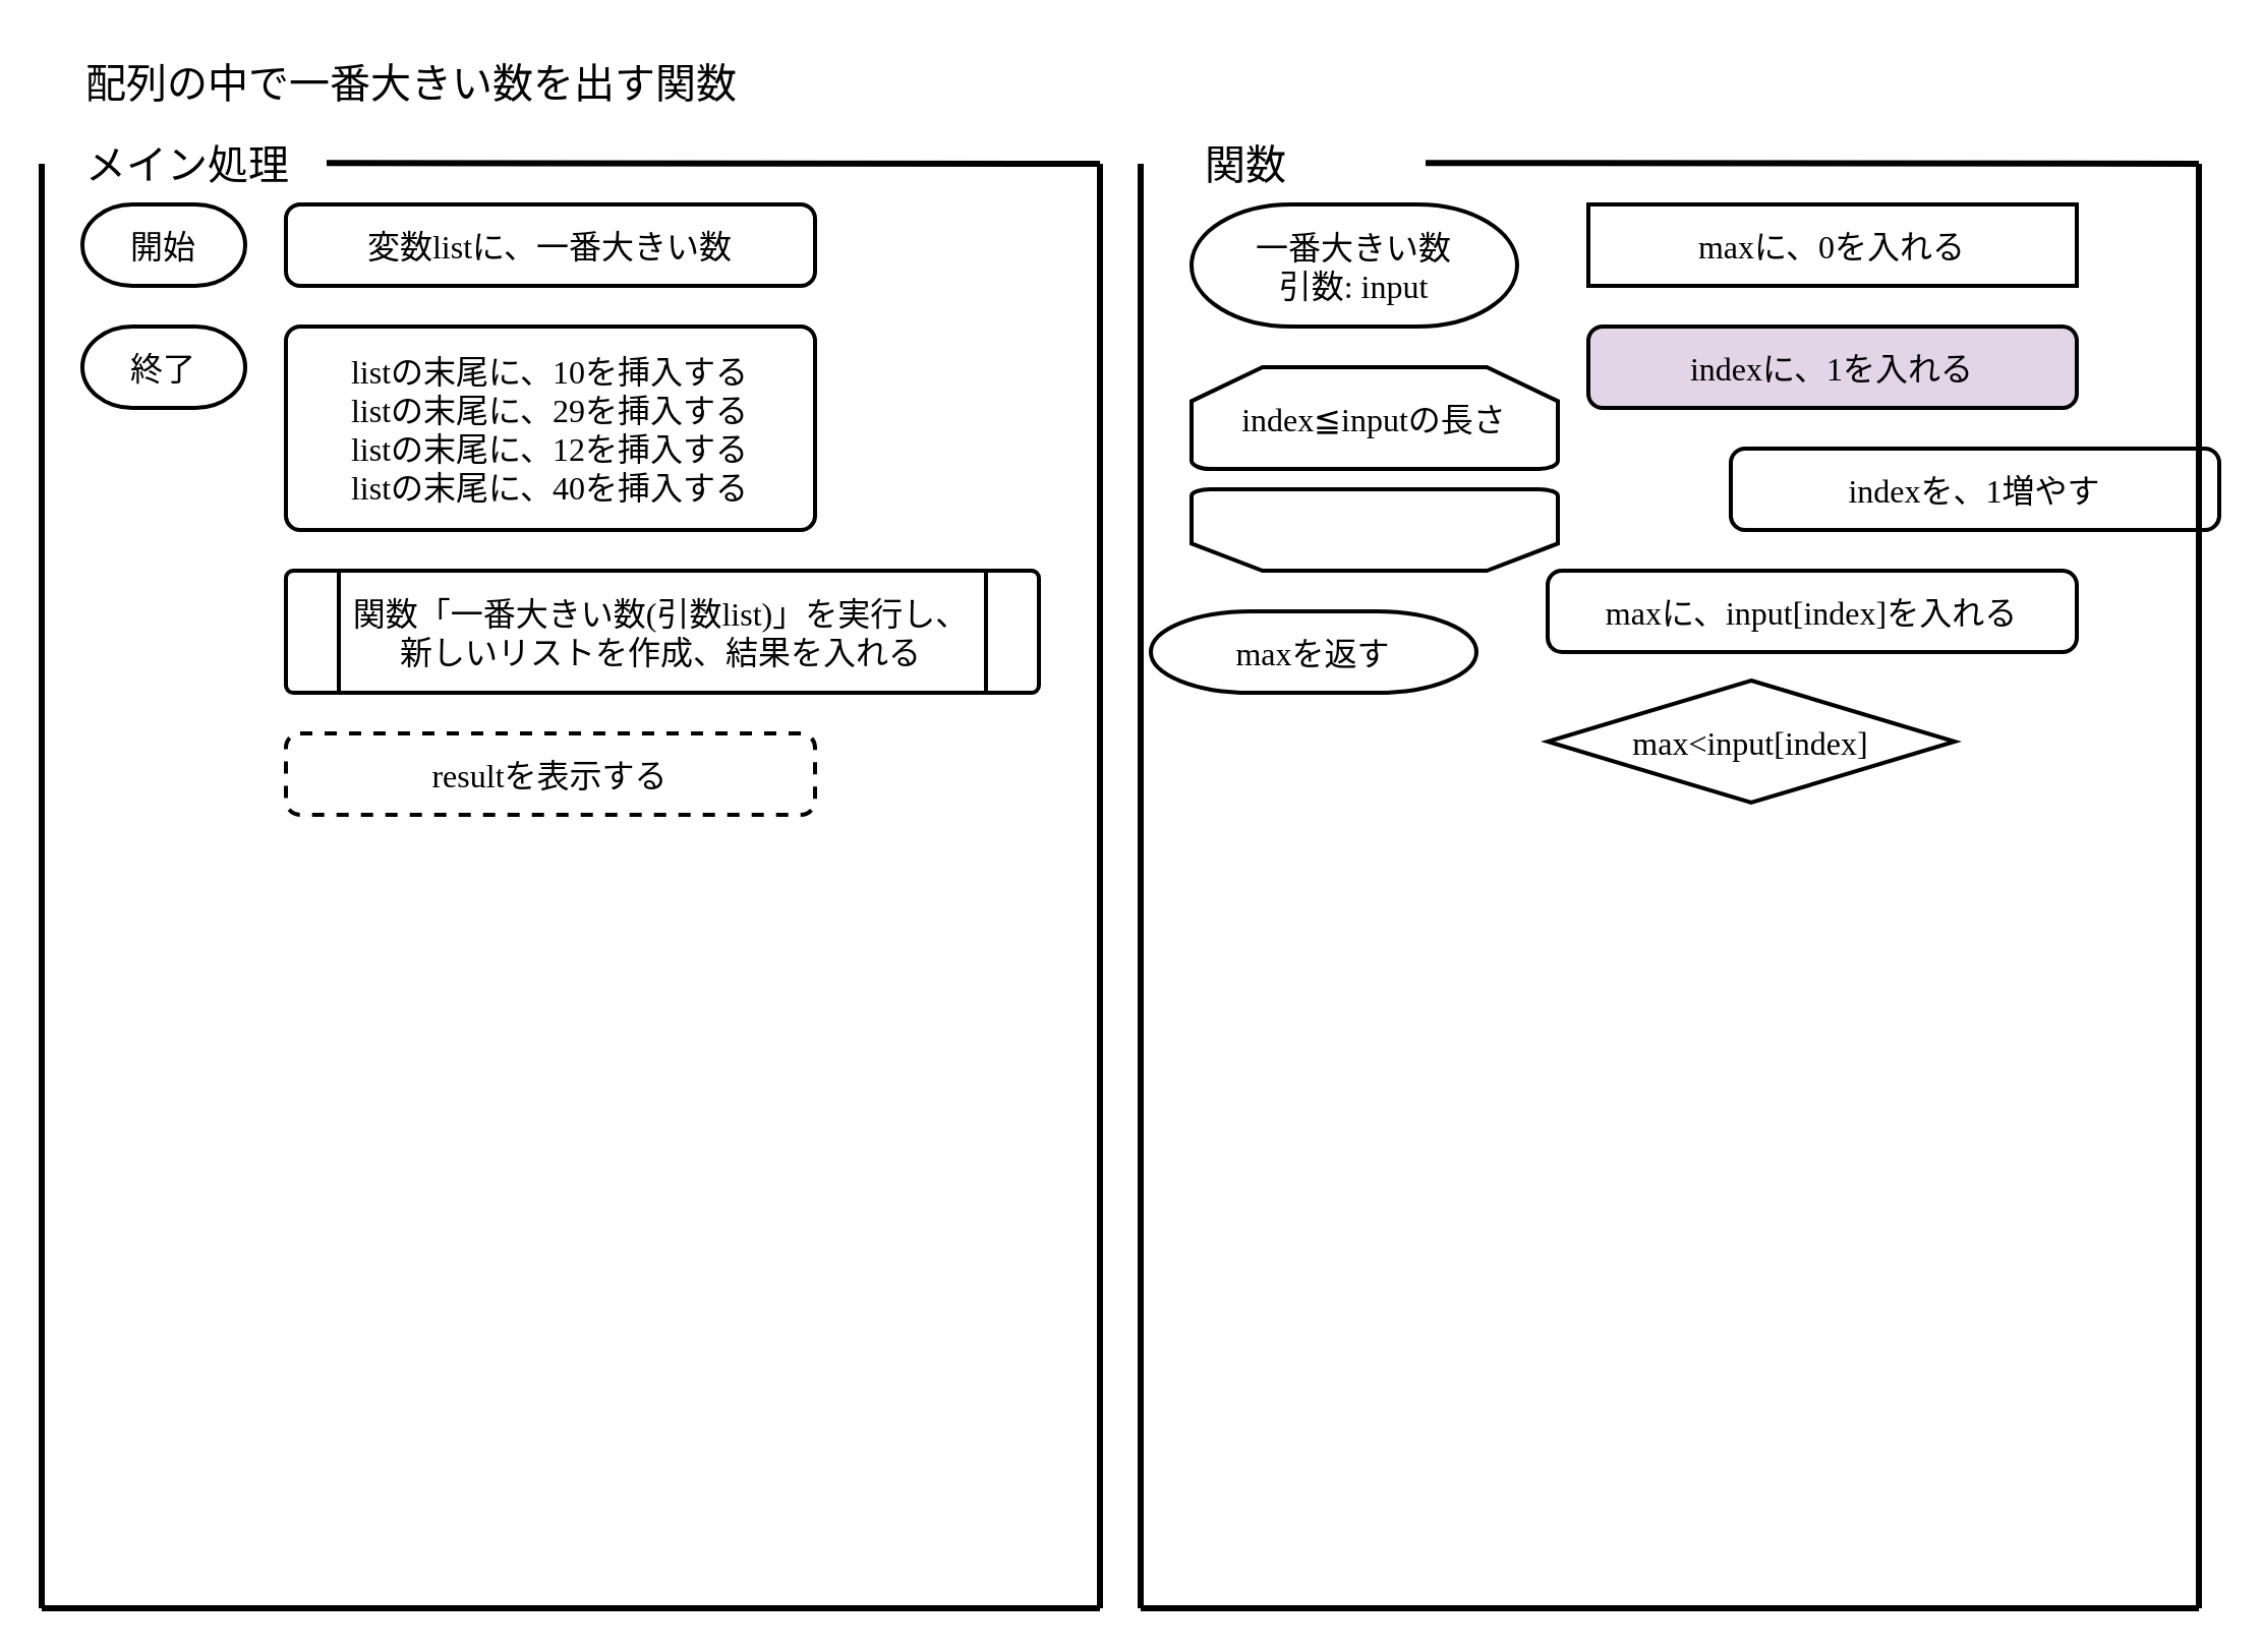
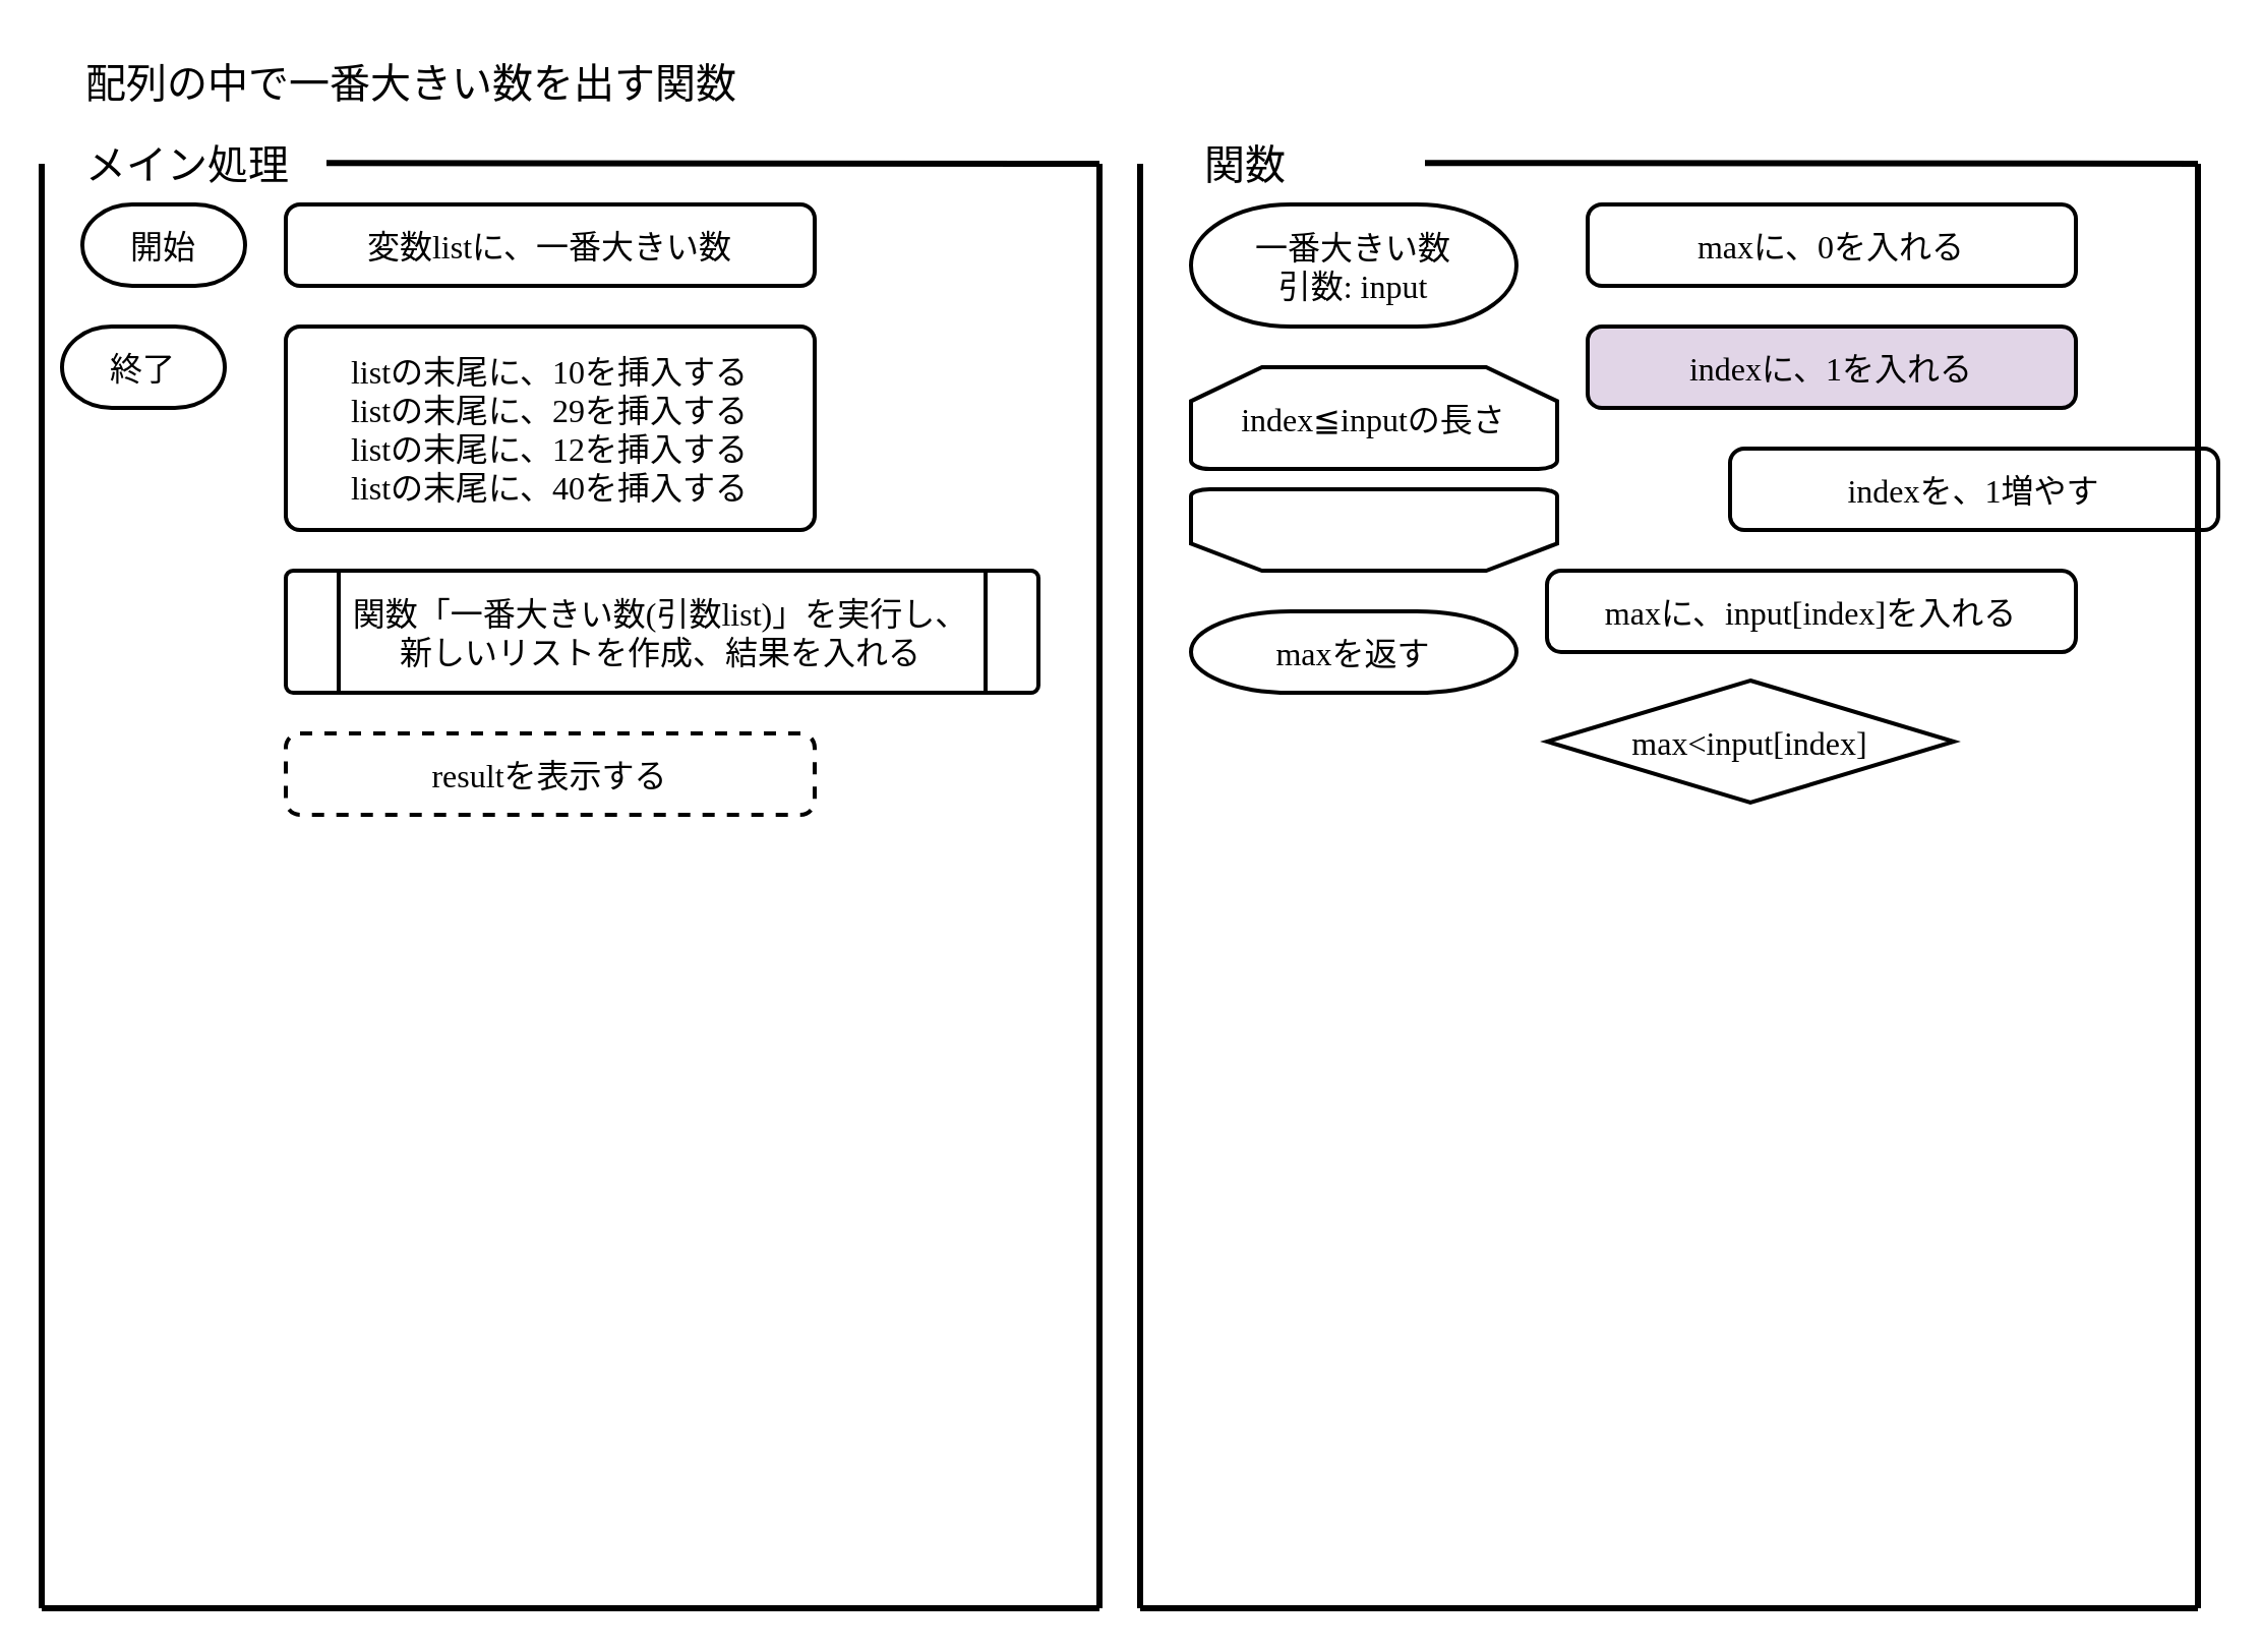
- <mxCell id="12" value="maxに、0を入れる" style="absoluteArcSize=1;arcSize=14;strokeWidth=2;fontSize=16;fontFamily=BIZ UDPGothic;rounded=0;" parent="1" vertex="1"><mxGeometry x="780" y="100" width="240" height="40" as="geometry" /></mxCell>
+ <mxCell id="12" value="maxに、0を入れる" style="rounded=1;absoluteArcSize=1;arcSize=14;strokeWidth=2;fontSize=16;fontFamily=BIZ UDPGothic;" parent="1" vertex="1"><mxGeometry x="780" y="100" width="240" height="40" as="geometry" /></mxCell>
- <mxCell id="16" value="終了" style="strokeWidth=2;shape=mxgraph.flowchart.terminator;fontSize=16;fontFamily=BIZ UDPGothic;" parent="1" vertex="1"><mxGeometry x="40" y="160" width="80" height="40" as="geometry" /></mxCell>
+ <mxCell id="16" value="終了" style="strokeWidth=2;shape=mxgraph.flowchart.terminator;fontSize=16;fontFamily=BIZ UDPGothic;" parent="1" vertex="1"><mxGeometry x="30" y="160" width="80" height="40" as="geometry" /></mxCell>
- <mxCell id="3" value="maxを返す" style="strokeWidth=2;shape=mxgraph.flowchart.terminator;fontSize=16;fontFamily=BIZ UDPGothic;" parent="1" vertex="1"><mxGeometry x="565" y="300" width="160" height="40" as="geometry" /></mxCell>
+ <mxCell id="3" value="maxを返す" style="strokeWidth=2;shape=mxgraph.flowchart.terminator;fontSize=16;fontFamily=BIZ UDPGothic;" parent="1" vertex="1"><mxGeometry x="585" y="300" width="160" height="40" as="geometry" /></mxCell>
